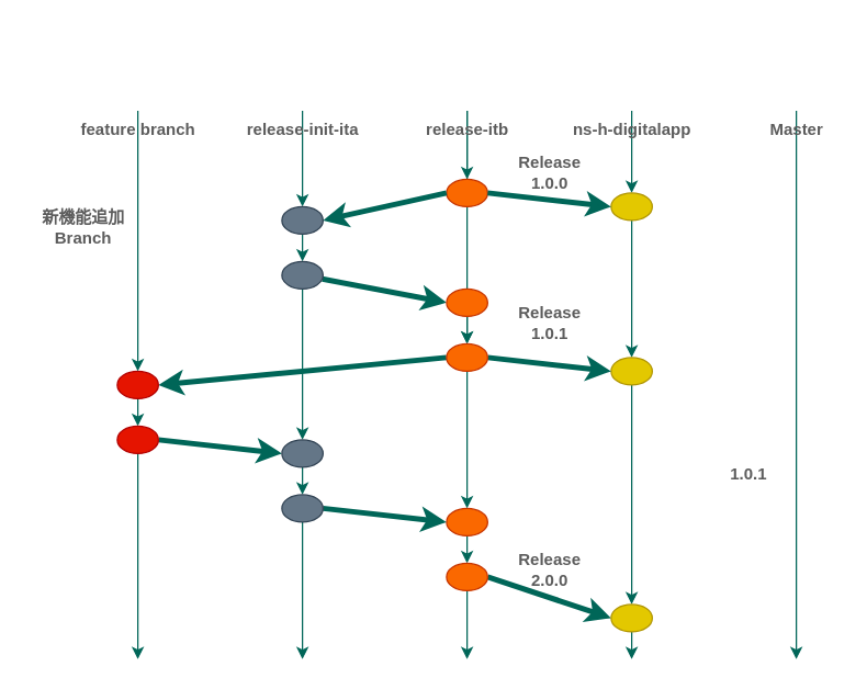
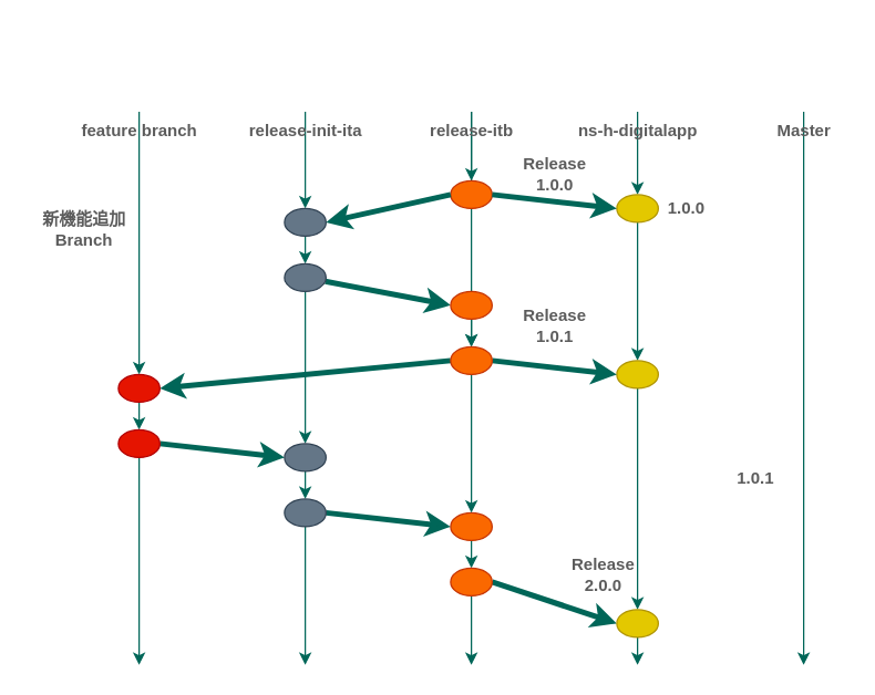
+ <mxCell id="48" value="1.0.0" style="text;html=1;resizable=0;autosize=1;align=center;verticalAlign=middle;points=[];fillColor=none;strokeColor=none;rounded=0;sketch=0;fontColor=#5C5C5C;fontStyle=1" vertex="1" parent="1"><mxGeometry x="475" y="140" width="40" height="20" as="geometry" /></mxCell>
- <mxCell id="47" value="&lt;div&gt;Release&lt;br&gt;&lt;/div&gt;&lt;div&gt;2.0.0&lt;/div&gt;" style="text;html=1;resizable=0;autosize=1;align=center;verticalAlign=middle;points=[];fillColor=none;strokeColor=none;rounded=0;sketch=0;fontColor=#5C5C5C;fontStyle=1" vertex="1" parent="1"><mxGeometry x="370" y="400" width="60" height="30" as="geometry" /></mxCell>
+ <mxCell id="47" value="&lt;div&gt;Release&lt;br&gt;&lt;/div&gt;&lt;div&gt;2.0.0&lt;/div&gt;" style="text;html=1;resizable=0;autosize=1;align=center;verticalAlign=middle;points=[];fillColor=none;strokeColor=none;rounded=0;sketch=0;fontColor=#5C5C5C;fontStyle=1" vertex="1" parent="1"><mxGeometry x="405" y="400" width="60" height="30" as="geometry" /></mxCell>
